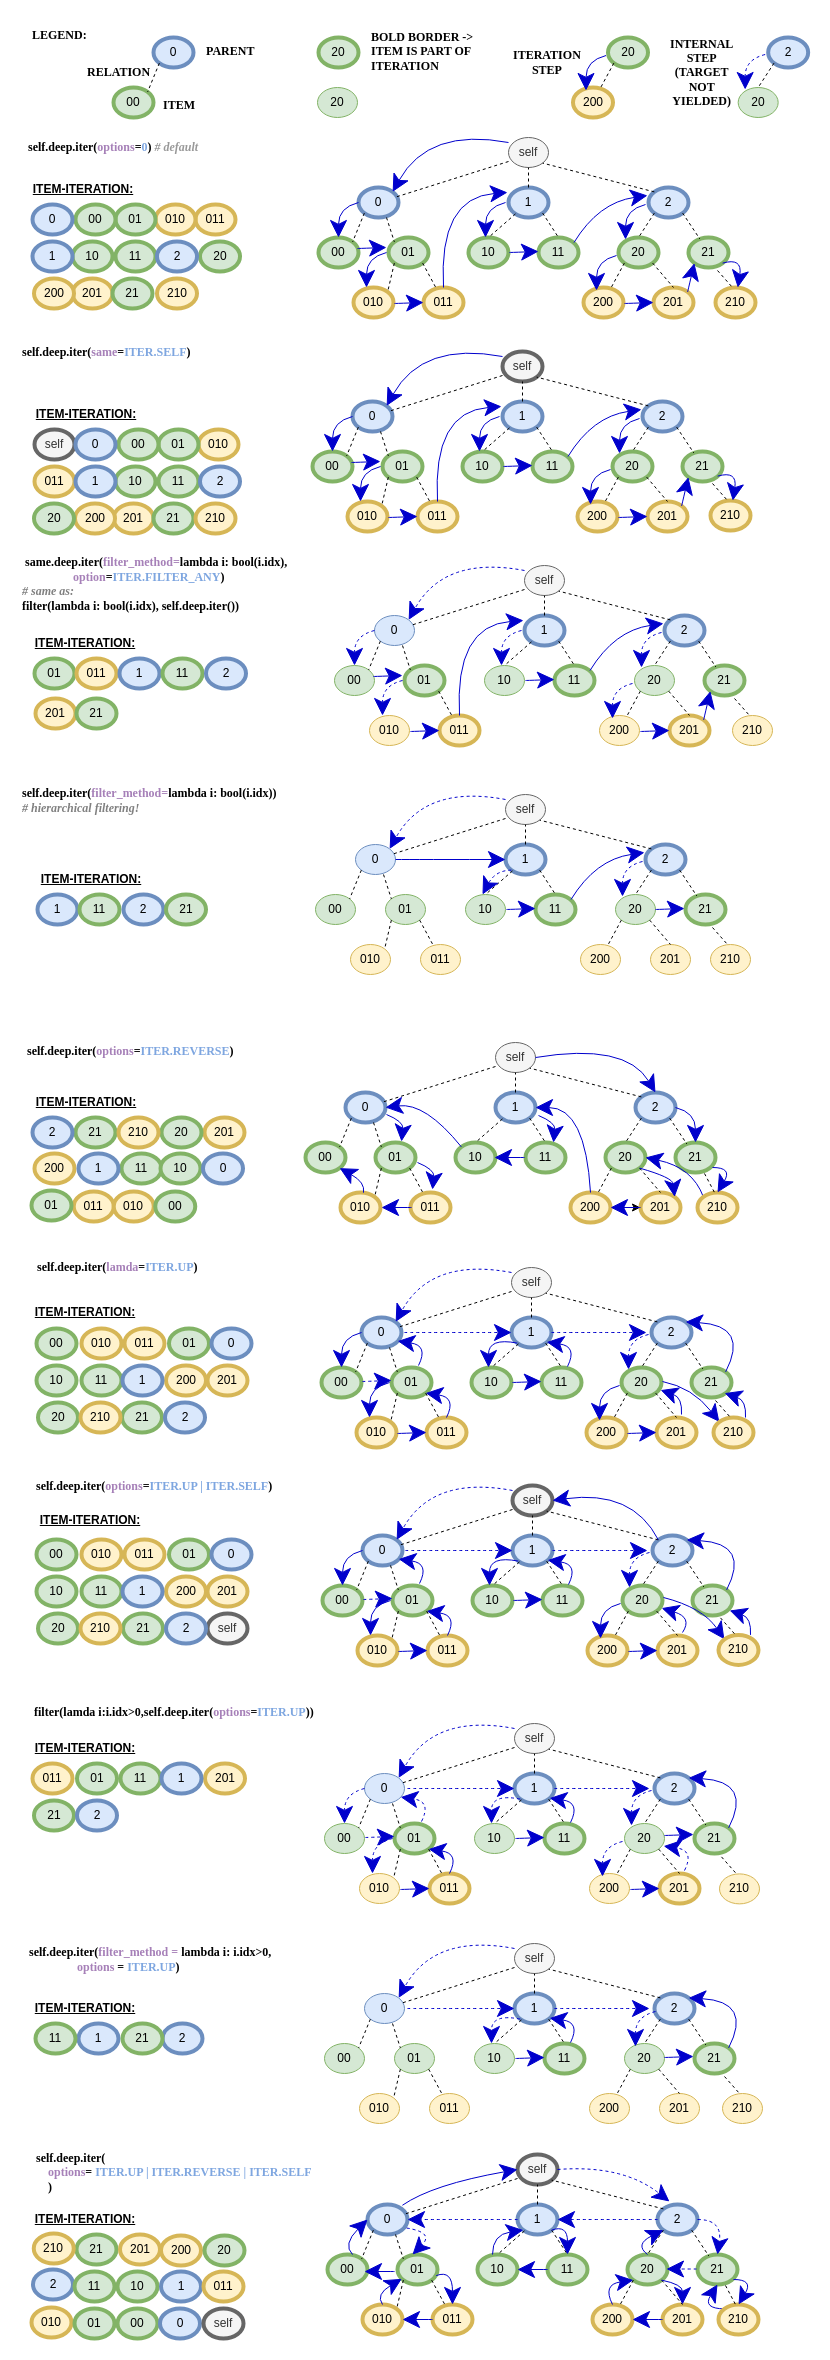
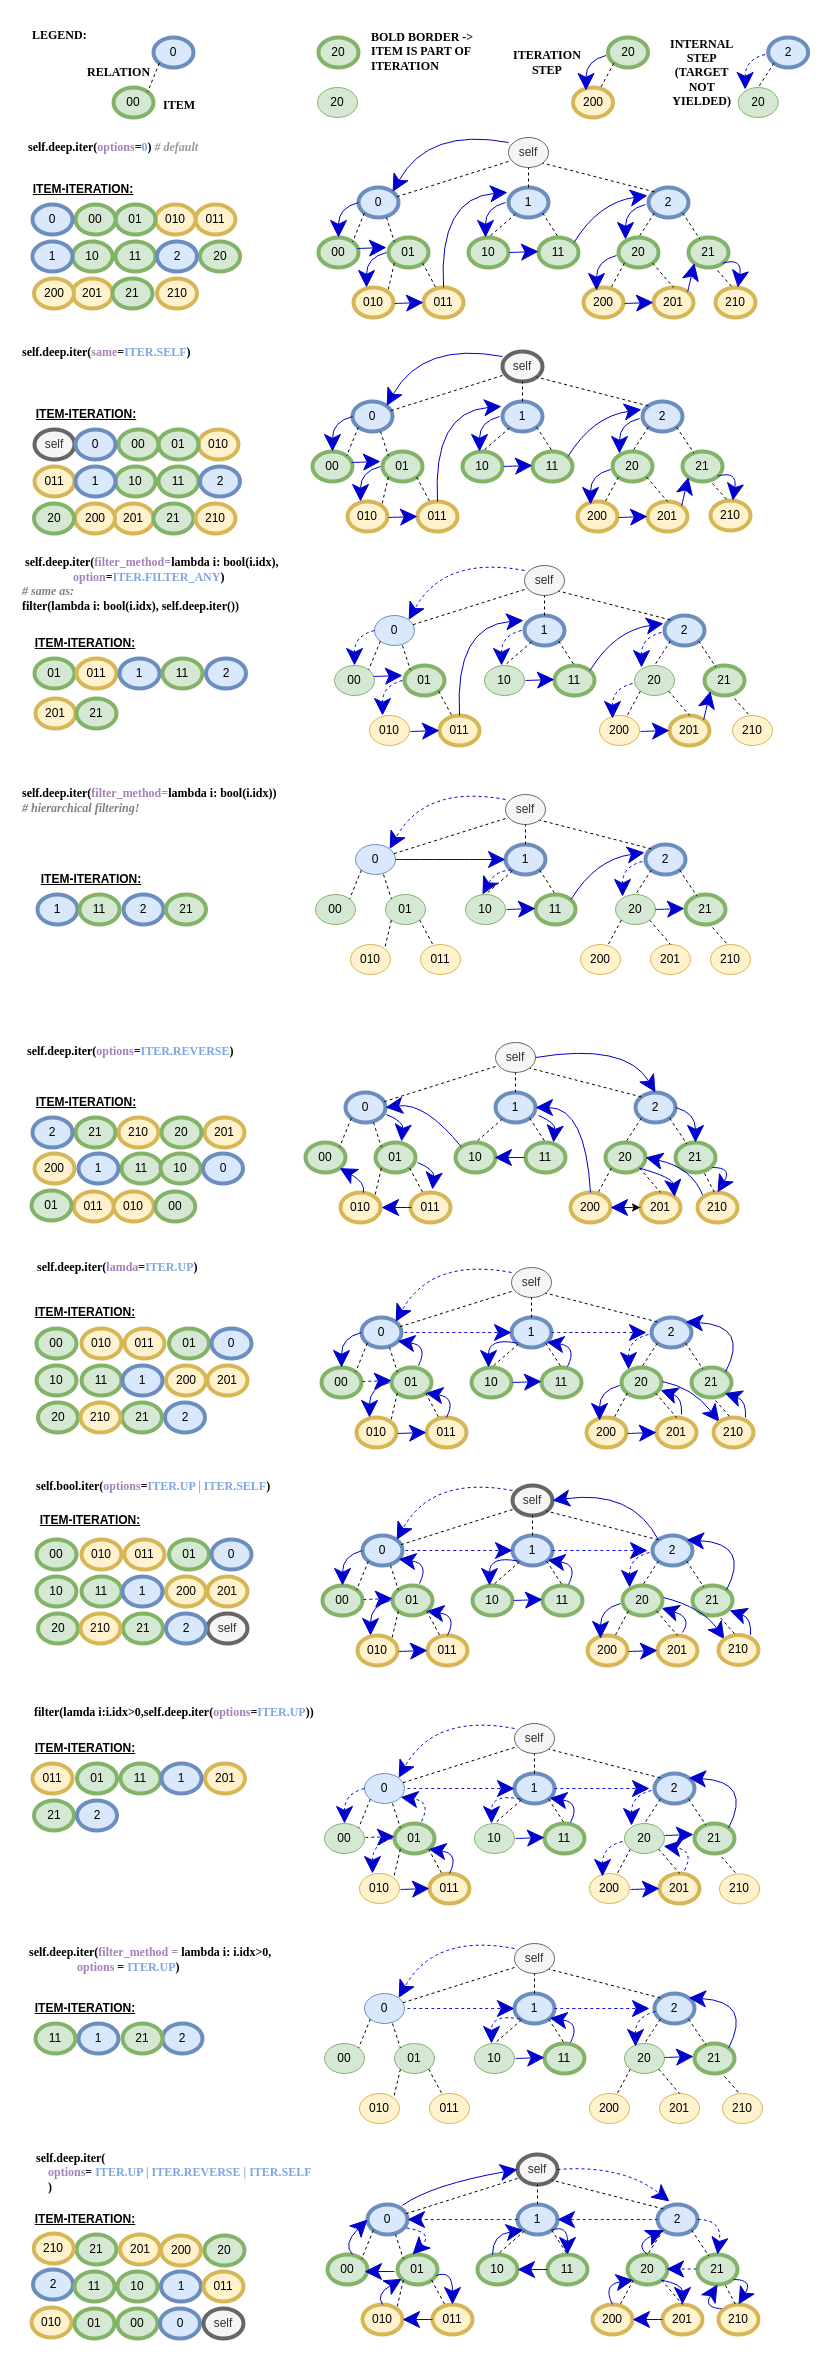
- <mxCell id="575" value="&lt;font face=&quot;Lucida Console&quot;&gt;&lt;b&gt;PARENT&lt;/b&gt;&lt;/font&gt;&lt;font face=&quot;Lucida Console&quot;&gt;&lt;b&gt;&lt;font color=&quot;#7ea6e0&quot;&gt;&lt;br&gt;&lt;/font&gt;&lt;/b&gt;&lt;/font&gt;" style="text;html=1;strokeColor=none;fillColor=none;align=left;verticalAlign=middle;whiteSpace=wrap;rounded=0;" parent="1" vertex="1"><mxGeometry x="204" y="36" width="58" height="30" as="geometry" /></mxCell>
- <mxCell id="570" value="&lt;font face=&quot;Lucida Console&quot;&gt;&lt;b&gt;same.deep.iter(&lt;/b&gt;&lt;/font&gt;&lt;b style=&quot;font-family: &amp;quot;Lucida Console&amp;quot;;&quot;&gt;&lt;font color=&quot;#a680b8&quot;&gt;filter_method=&lt;/font&gt;lambda i: bool(i.idx&lt;/b&gt;&lt;b style=&quot;font-family: &amp;quot;Lucida Console&amp;quot;; background-color: initial;&quot;&gt;),&lt;br&gt;&lt;/b&gt;&lt;b style=&quot;font-family: &amp;quot;Lucida Console&amp;quot;;&quot;&gt;&lt;font color=&quot;#a680b8&quot;&gt;&amp;nbsp; &amp;nbsp; &amp;nbsp; &amp;nbsp; &amp;nbsp; &amp;nbsp; &amp;nbsp; &amp;nbsp; option&lt;/font&gt;=&lt;font color=&quot;#7ea6e0&quot;&gt;ITER.FILTER_ANY&lt;/font&gt;&lt;/b&gt;&lt;b style=&quot;background-color: initial; font-family: &amp;quot;Lucida Console&amp;quot;;&quot;&gt;)&amp;nbsp; &amp;nbsp;&amp;nbsp;&lt;/b&gt;&lt;font face=&quot;Lucida Console&quot;&gt;&lt;font style=&quot;&quot;&gt;&lt;br&gt;&lt;/font&gt;&lt;/font&gt;" style="text;html=1;strokeColor=none;fillColor=none;align=left;verticalAlign=middle;whiteSpace=wrap;rounded=0;" parent="1" vertex="1"><mxGeometry x="23" y="552" width="437" height="34.5" as="geometry" /></mxCell>
+ <mxCell id="570" value="&lt;font face=&quot;Lucida Console&quot;&gt;&lt;b&gt;self.deep.iter(&lt;/b&gt;&lt;/font&gt;&lt;b style=&quot;font-family: &amp;quot;Lucida Console&amp;quot;;&quot;&gt;&lt;font color=&quot;#a680b8&quot;&gt;filter_method=&lt;/font&gt;lambda i: bool(i.idx&lt;/b&gt;&lt;b style=&quot;font-family: &amp;quot;Lucida Console&amp;quot;; background-color: initial;&quot;&gt;),&lt;br&gt;&lt;/b&gt;&lt;b style=&quot;font-family: &amp;quot;Lucida Console&amp;quot;;&quot;&gt;&lt;font color=&quot;#a680b8&quot;&gt;&amp;nbsp; &amp;nbsp; &amp;nbsp; &amp;nbsp; &amp;nbsp; &amp;nbsp; &amp;nbsp; &amp;nbsp; option&lt;/font&gt;=&lt;font color=&quot;#7ea6e0&quot;&gt;ITER.FILTER_ANY&lt;/font&gt;&lt;/b&gt;&lt;b style=&quot;background-color: initial; font-family: &amp;quot;Lucida Console&amp;quot;;&quot;&gt;)&amp;nbsp; &amp;nbsp;&amp;nbsp;&lt;/b&gt;&lt;font face=&quot;Lucida Console&quot;&gt;&lt;font style=&quot;&quot;&gt;&lt;br&gt;&lt;/font&gt;&lt;/font&gt;" style="text;html=1;strokeColor=none;fillColor=none;align=left;verticalAlign=middle;whiteSpace=wrap;rounded=0;" parent="1" vertex="1"><mxGeometry x="23" y="552" width="437" height="34.5" as="geometry" /></mxCell>
- <mxCell id="299" value="&lt;font face=&quot;Lucida Console&quot;&gt;&lt;b&gt;self.deep.iter(&lt;font color=&quot;#a680b8&quot;&gt;options&lt;/font&gt;=&lt;font color=&quot;#7ea6e0&quot;&gt;ITER.UP | ITER.SELF&lt;/font&gt;&lt;/b&gt;&lt;/font&gt;&lt;b style=&quot;font-family: &amp;quot;Lucida Console&amp;quot;; background-color: initial;&quot;&gt;)&lt;/b&gt;&lt;font face=&quot;Lucida Console&quot;&gt;&lt;b&gt;&lt;font color=&quot;#7ea6e0&quot;&gt;&lt;br&gt;&lt;/font&gt;&lt;/b&gt;&lt;/font&gt;" style="text;html=1;strokeColor=none;fillColor=none;align=left;verticalAlign=middle;whiteSpace=wrap;rounded=0;" parent="1" vertex="1"><mxGeometry x="34" y="1481" width="376" height="10" as="geometry" /></mxCell>
+ <mxCell id="299" value="&lt;font face=&quot;Lucida Console&quot;&gt;&lt;b&gt;self.bool.iter(&lt;font color=&quot;#a680b8&quot;&gt;options&lt;/font&gt;=&lt;font color=&quot;#7ea6e0&quot;&gt;ITER.UP | ITER.SELF&lt;/font&gt;&lt;/b&gt;&lt;/font&gt;&lt;b style=&quot;font-family: &amp;quot;Lucida Console&amp;quot;; background-color: initial;&quot;&gt;)&lt;/b&gt;&lt;font face=&quot;Lucida Console&quot;&gt;&lt;b&gt;&lt;font color=&quot;#7ea6e0&quot;&gt;&lt;br&gt;&lt;/font&gt;&lt;/b&gt;&lt;/font&gt;" style="text;html=1;strokeColor=none;fillColor=none;align=left;verticalAlign=middle;whiteSpace=wrap;rounded=0;" parent="1" vertex="1"><mxGeometry x="34" y="1481" width="376" height="10" as="geometry" /></mxCell>
